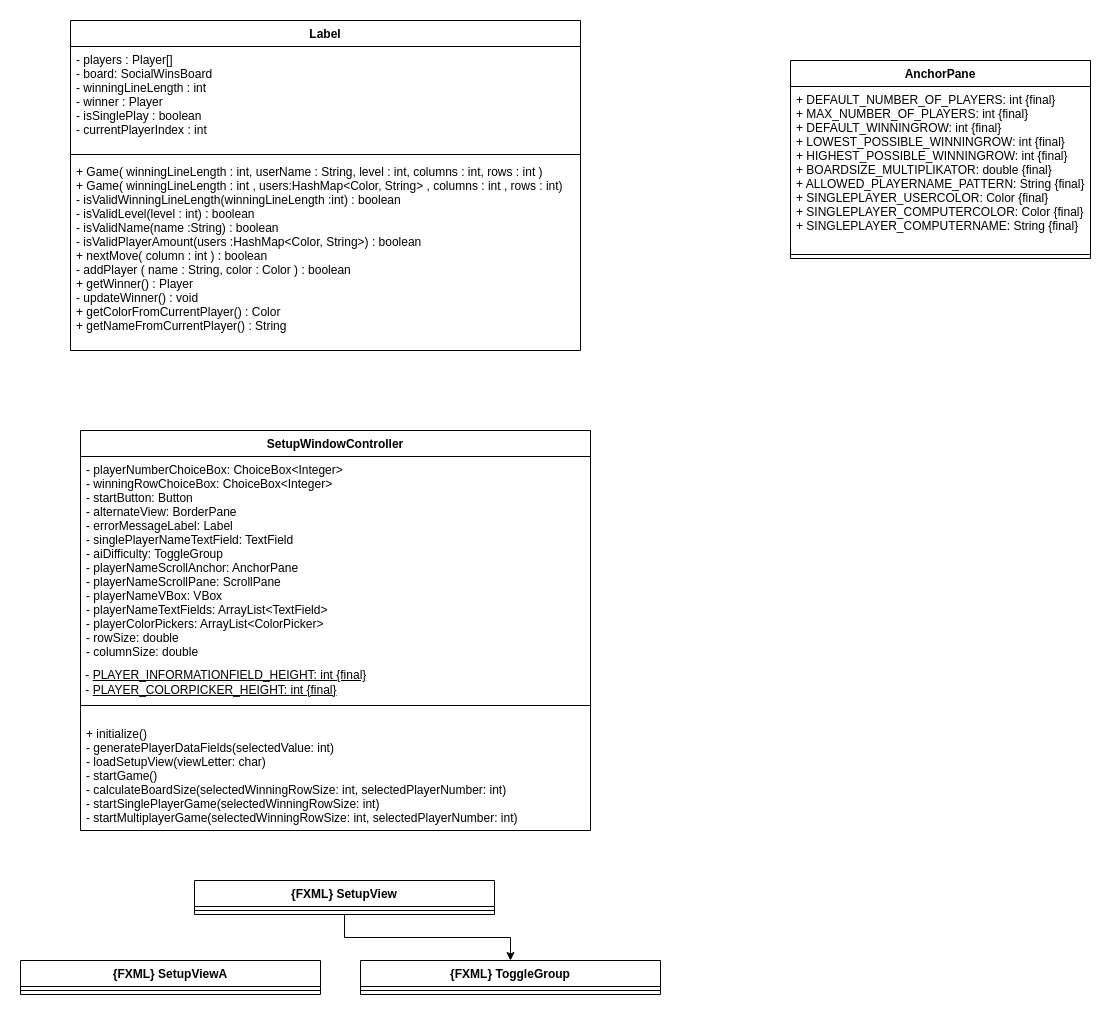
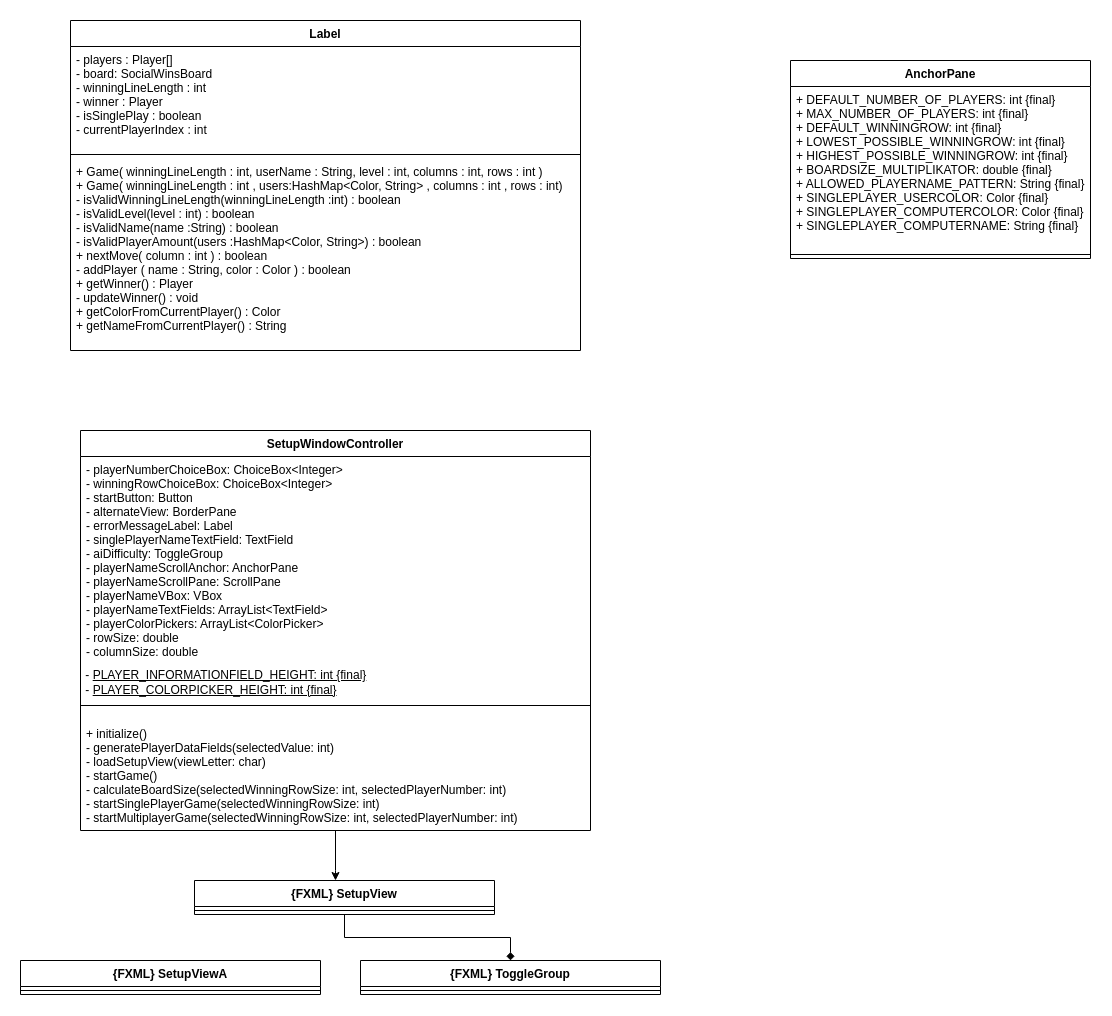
+ <mxCell id="9" style="edgeStyle=orthogonalEdgeStyle;rounded=0;orthogonalLoop=1;jettySize=auto;html=1;" edge="1" parent="1" source="10" target="16"><mxGeometry relative="1" as="geometry"><Array as="points"><mxPoint x="335" y="870" /><mxPoint x="335" y="870" /></Array></mxGeometry></mxCell>
- <mxCell id="15" style="edgeStyle=orthogonalEdgeStyle;rounded=0;orthogonalLoop=1;jettySize=auto;html=1;exitX=0.5;exitY=1;exitDx=0;exitDy=0;entryX=0.5;entryY=0;entryDx=0;entryDy=0;" edge="1" parent="1" source="16" target="20"><mxGeometry relative="1" as="geometry" /></mxCell>
+ <mxCell id="15" style="edgeStyle=orthogonalEdgeStyle;rounded=0;orthogonalLoop=1;jettySize=auto;html=1;exitX=0.5;exitY=1;exitDx=0;exitDy=0;entryX=0.5;entryY=0;entryDx=0;entryDy=0;endArrow=diamond;" edge="1" parent="1" source="16" target="20"><mxGeometry relative="1" as="geometry" /></mxCell>
